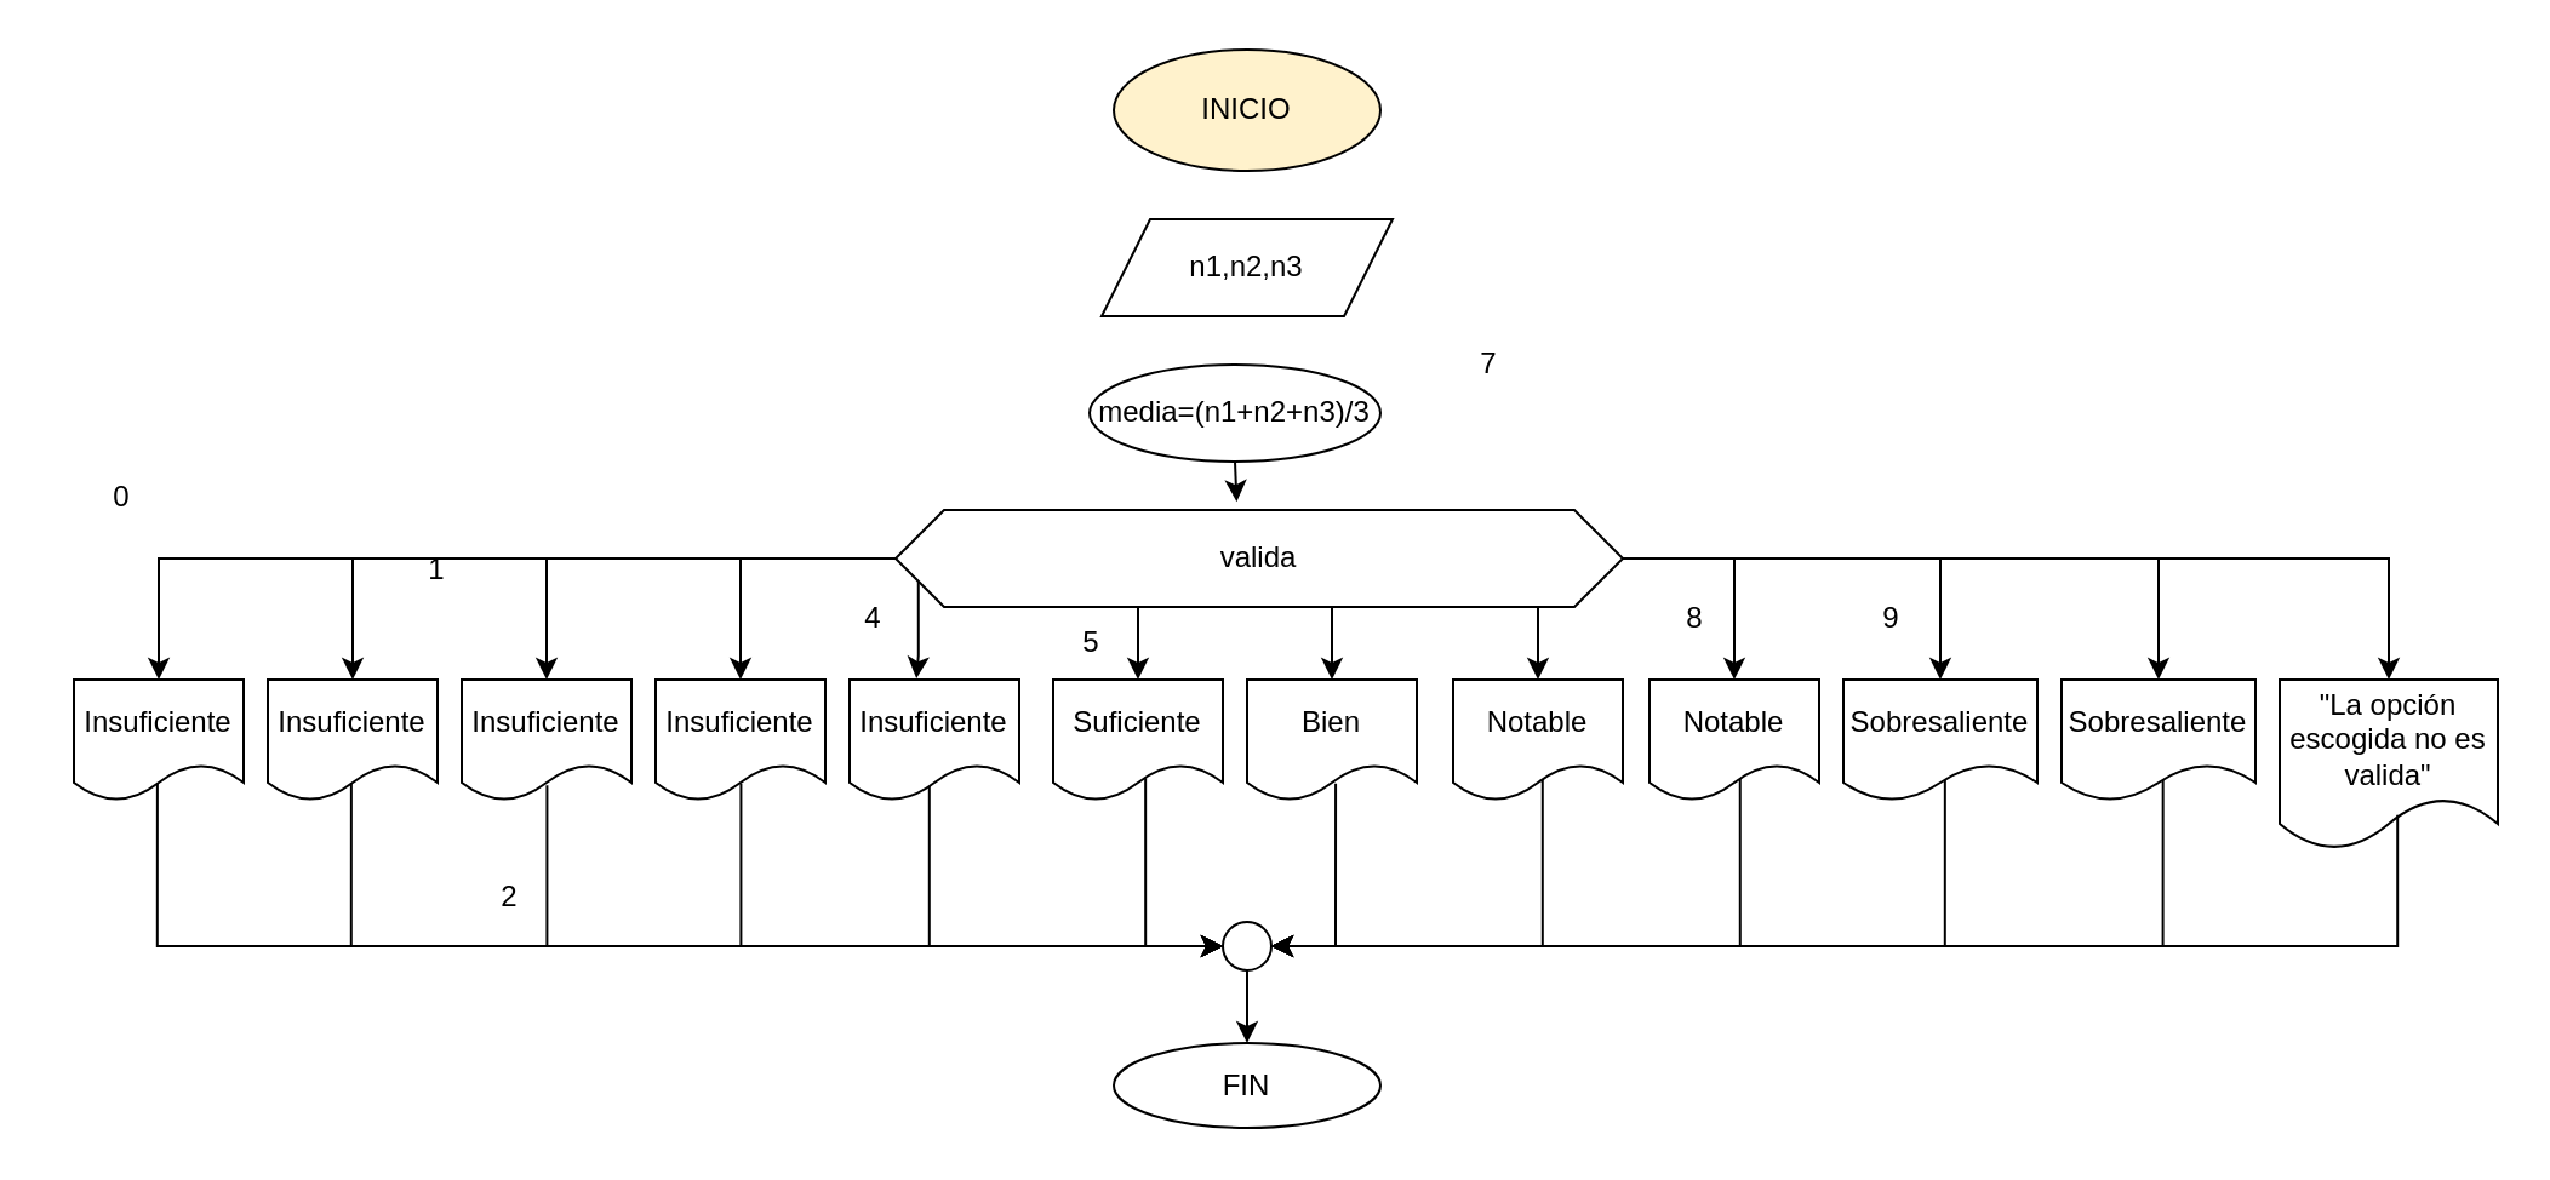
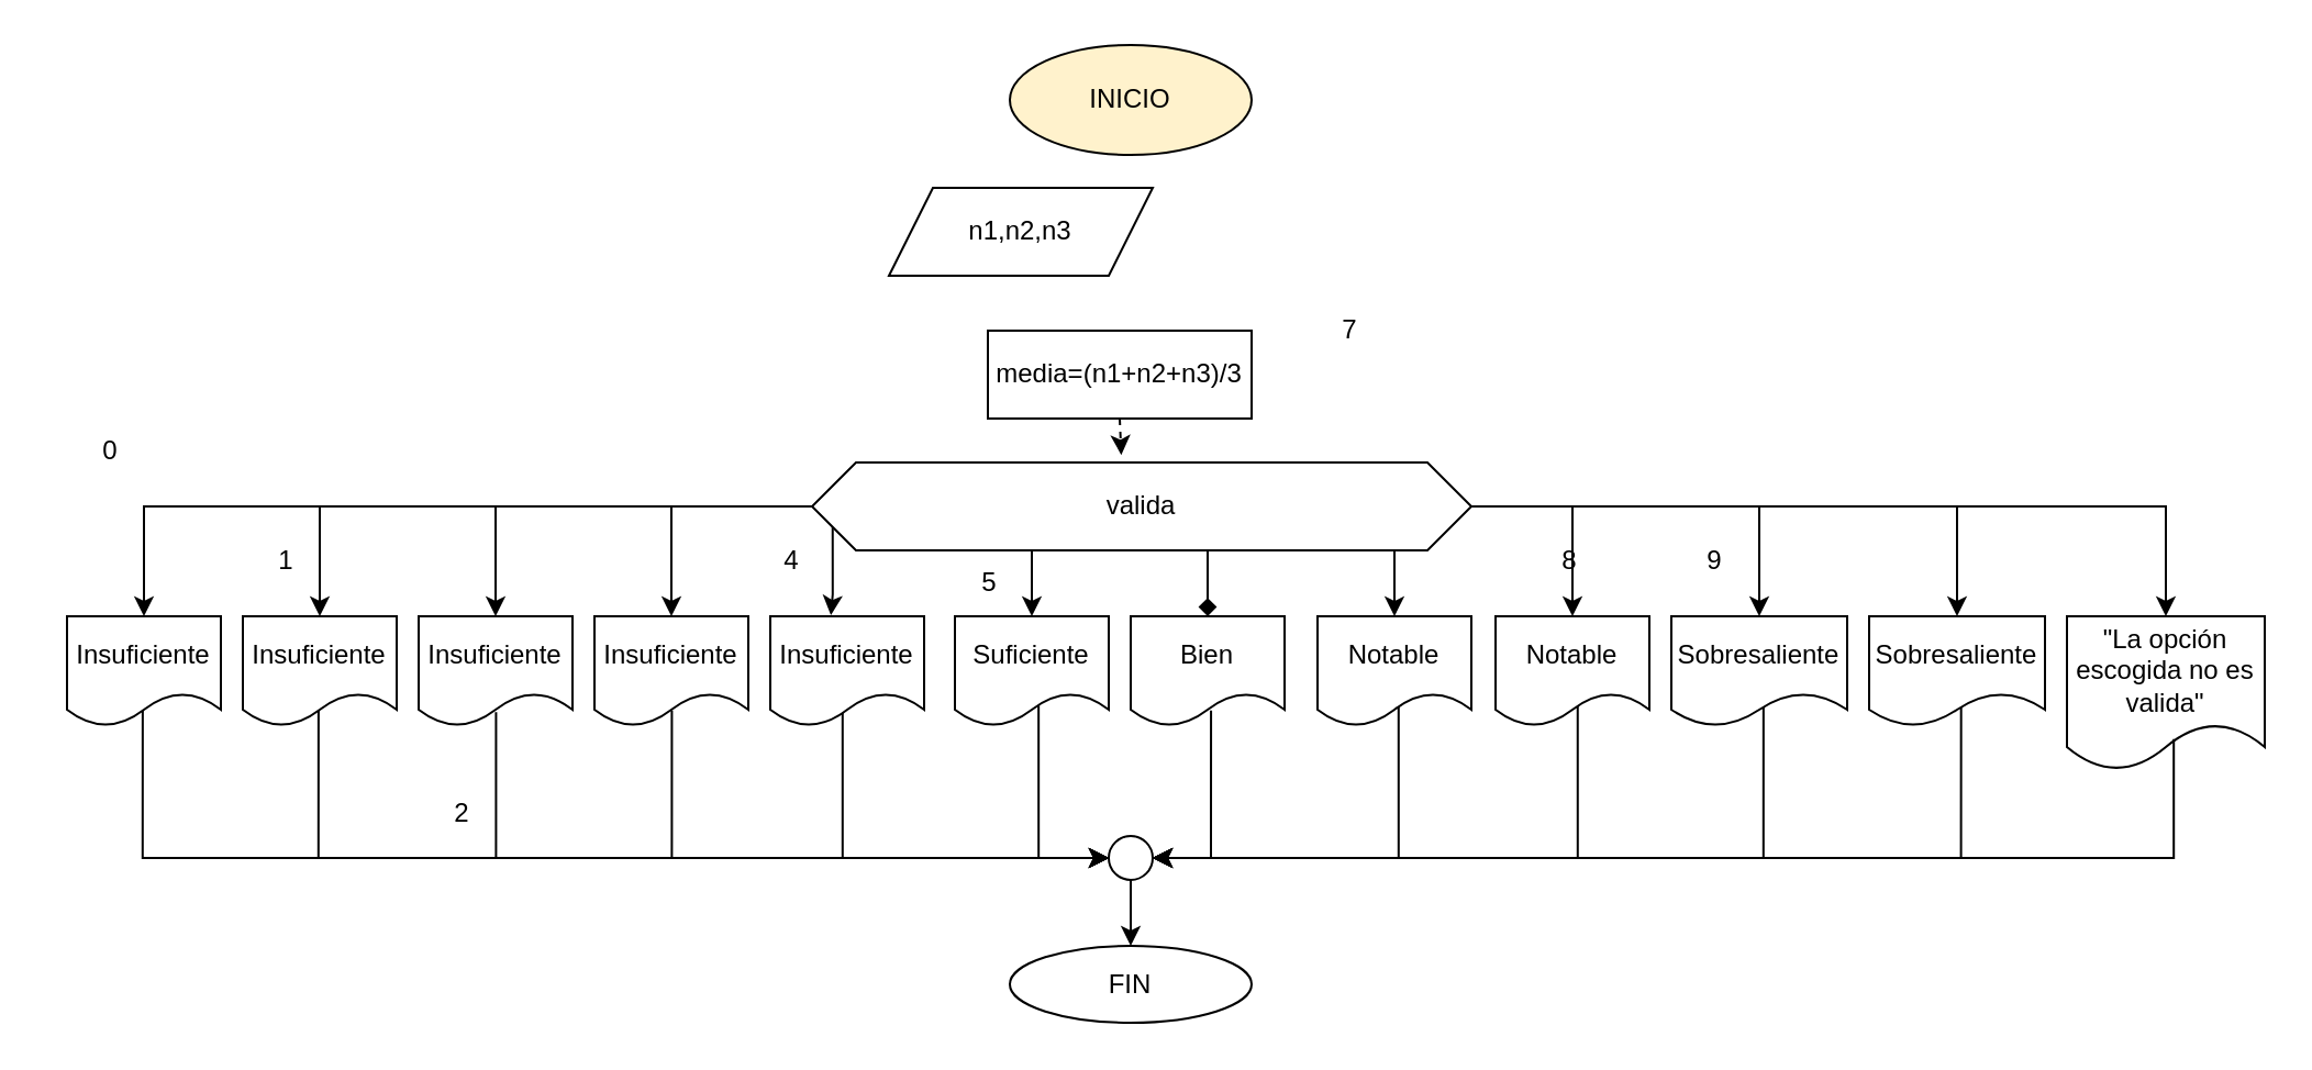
- <mxCell id="17" value="n1,n2,n3" style="shape=parallelogram;perimeter=parallelogramPerimeter;whiteSpace=wrap;html=1;fixedSize=1;" vertex="1" parent="1"><mxGeometry x="454" y="90" width="120" height="40" as="geometry" /></mxCell>
+ <mxCell id="17" value="n1,n2,n3" style="shape=parallelogram;perimeter=parallelogramPerimeter;whiteSpace=wrap;html=1;fixedSize=1;" vertex="1" parent="1"><mxGeometry x="404" y="85" width="120" height="40" as="geometry" /></mxCell>
- <mxCell id="43" value="media=(n1+n2+n3)/3" style="ellipse;whiteSpace=wrap;html=1;" vertex="1" parent="1"><mxGeometry x="449" y="150" width="120" height="40" as="geometry" /></mxCell>
+ <mxCell id="43" value="media=(n1+n2+n3)/3" style="rounded=0;whiteSpace=wrap;html=1;" vertex="1" parent="1"><mxGeometry x="449" y="150" width="120" height="40" as="geometry" /></mxCell>
- <mxCell id="42" style="edgeStyle=orthogonalEdgeStyle;rounded=0;orthogonalLoop=1;jettySize=auto;html=1;exitX=0.5;exitY=1;exitDx=0;exitDy=0;entryX=0.469;entryY=-0.085;entryDx=0;entryDy=0;entryPerimeter=0;" edge="1" parent="1" source="43" target="14"><mxGeometry relative="1" as="geometry" /></mxCell>
+ <mxCell id="42" style="edgeStyle=orthogonalEdgeStyle;rounded=0;orthogonalLoop=1;jettySize=auto;html=1;exitX=0.5;exitY=1;exitDx=0;exitDy=0;entryX=0.469;entryY=-0.085;entryDx=0;entryDy=0;entryPerimeter=0;dashed=1;" edge="1" parent="1" source="43" target="14"><mxGeometry relative="1" as="geometry" /></mxCell>
- <mxCell id="33" value="1" style="text;html=1;strokeColor=none;fillColor=none;align=center;verticalAlign=middle;whiteSpace=wrap;rounded=0;" vertex="1" parent="1"><mxGeometry x="150" y="220" width="60" height="30" as="geometry" /></mxCell>
+ <mxCell id="33" value="1" style="text;html=1;strokeColor=none;fillColor=none;align=center;verticalAlign=middle;whiteSpace=wrap;rounded=0;" vertex="1" parent="1"><mxGeometry x="100" y="240" width="60" height="30" as="geometry" /></mxCell>
- <mxCell id="52" value="8" style="text;html=1;strokeColor=none;fillColor=none;align=center;verticalAlign=middle;whiteSpace=wrap;rounded=0;" vertex="1" parent="1"><mxGeometry x="669" y="240" width="60" height="30" as="geometry" /></mxCell>
+ <mxCell id="52" value="8" style="text;html=1;strokeColor=none;fillColor=none;align=center;verticalAlign=middle;whiteSpace=wrap;rounded=0;" vertex="1" parent="1"><mxGeometry x="684" y="240" width="60" height="30" as="geometry" /></mxCell>
- <mxCell id="9" style="edgeStyle=orthogonalEdgeStyle;rounded=0;orthogonalLoop=1;jettySize=auto;html=1;exitX=0.625;exitY=1;exitDx=0;exitDy=0;entryX=0.5;entryY=0;entryDx=0;entryDy=0;" edge="1" parent="1" source="14" target="46"><mxGeometry relative="1" as="geometry" /></mxCell>
+ <mxCell id="9" style="edgeStyle=orthogonalEdgeStyle;rounded=0;orthogonalLoop=1;jettySize=auto;html=1;exitX=0.625;exitY=1;exitDx=0;exitDy=0;entryX=0.5;entryY=0;entryDx=0;entryDy=0;endArrow=diamond;" edge="1" parent="1" source="14" target="46"><mxGeometry relative="1" as="geometry" /></mxCell>
